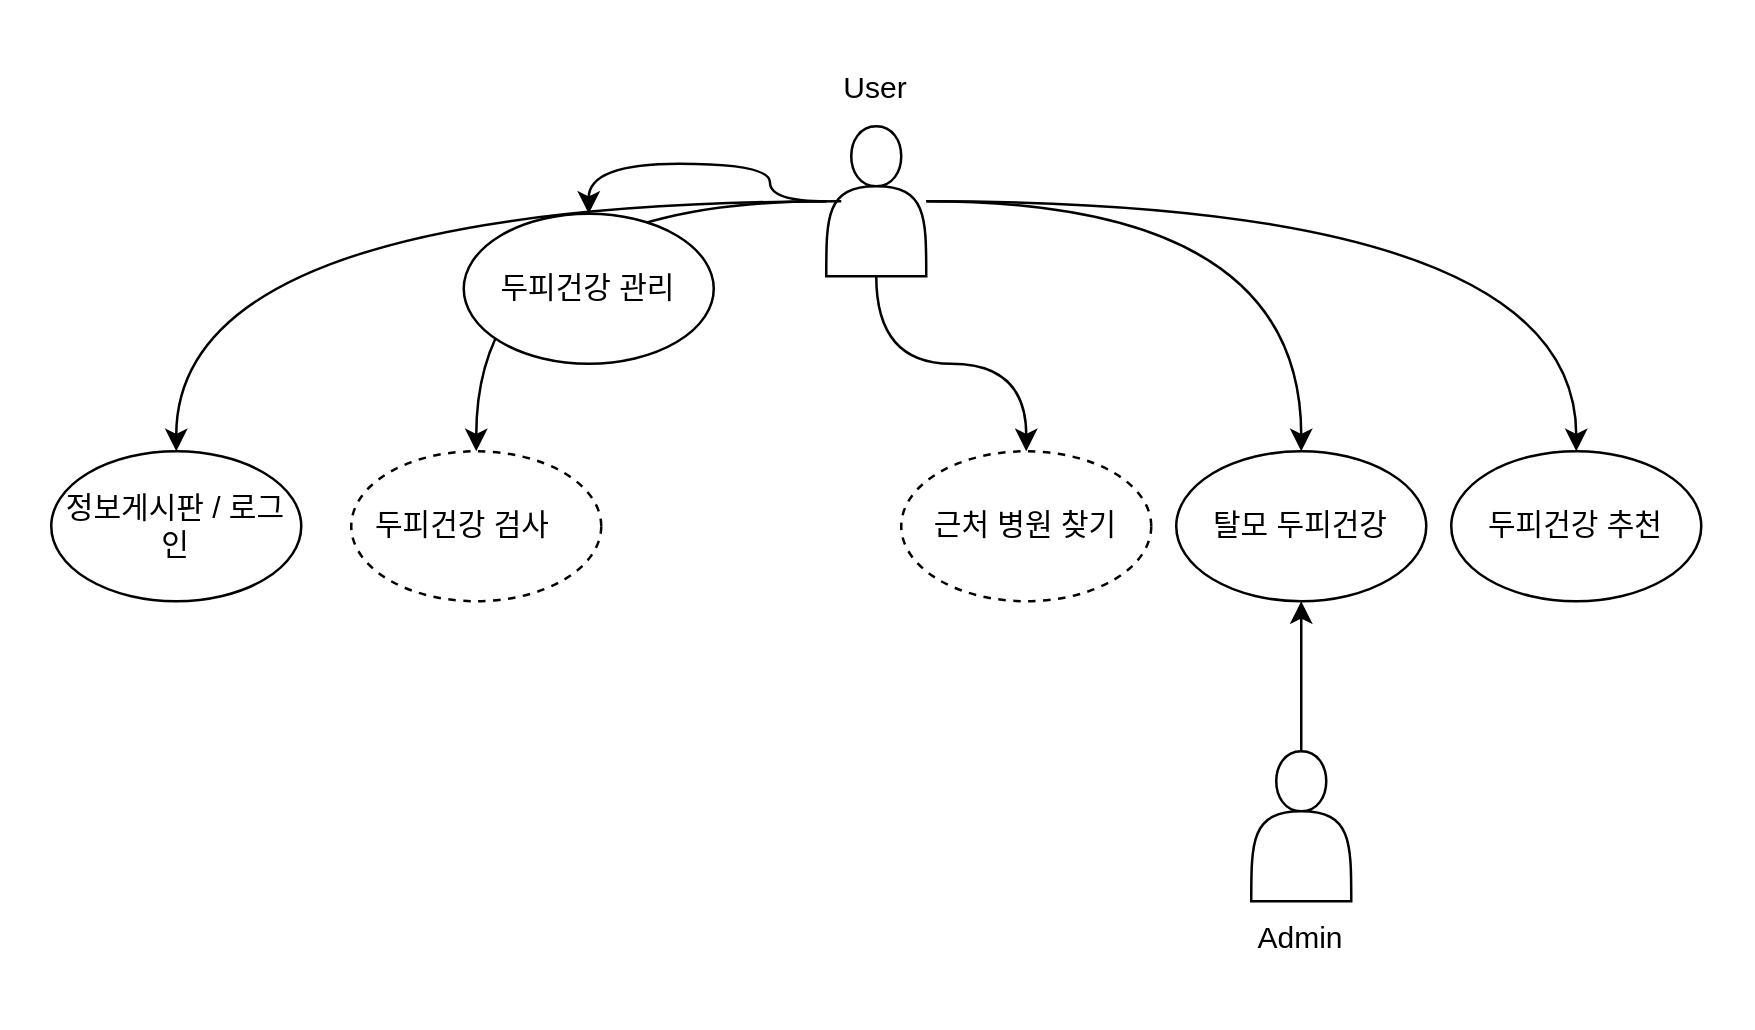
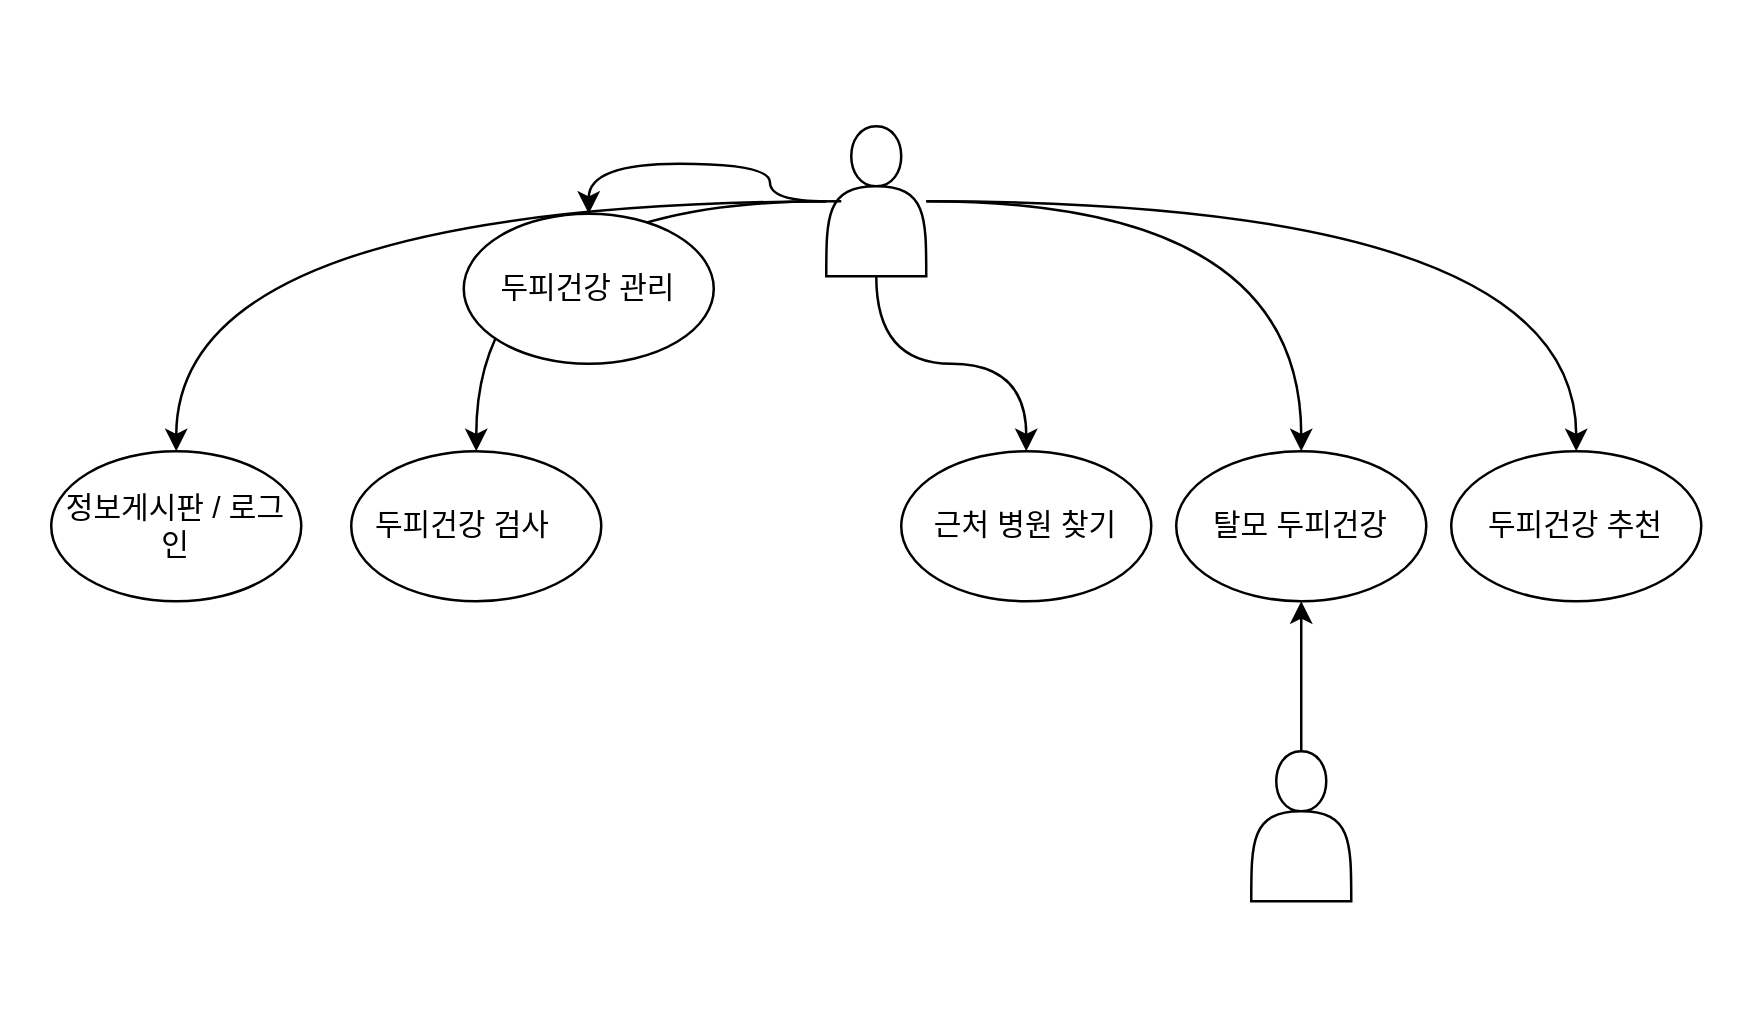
- <mxCell id="16" value="User" style="text;html=1;strokeColor=none;fillColor=none;align=center;verticalAlign=middle;whiteSpace=wrap;rounded=0;" vertex="1" parent="2"><mxGeometry x="300" width="60" height="30" as="geometry" /></mxCell>
- <mxCell id="6" value="두피건강 검사&lt;span style=&quot;white-space: pre;&quot;&gt;&#09;&lt;/span&gt;" style="ellipse;whiteSpace=wrap;html=1;dashed=1;" vertex="1" parent="2"><mxGeometry x="120" y="160" width="100" height="60" as="geometry" /></mxCell>
+ <mxCell id="6" value="두피건강 검사&lt;span style=&quot;white-space: pre;&quot;&gt;&#09;&lt;/span&gt;" style="ellipse;whiteSpace=wrap;html=1;" vertex="1" parent="2"><mxGeometry x="120" y="160" width="100" height="60" as="geometry" /></mxCell>
- <mxCell id="10" value="근처 병원 찾기" style="ellipse;whiteSpace=wrap;html=1;dashed=1;" vertex="1" parent="2"><mxGeometry x="340" y="160" width="100" height="60" as="geometry" /></mxCell>
+ <mxCell id="10" value="근처 병원 찾기" style="ellipse;whiteSpace=wrap;html=1;" vertex="1" parent="2"><mxGeometry x="340" y="160" width="100" height="60" as="geometry" /></mxCell>
- <mxCell id="19" value="Admin" style="text;html=1;strokeColor=none;fillColor=none;align=center;verticalAlign=middle;whiteSpace=wrap;rounded=0;" vertex="1" parent="2"><mxGeometry x="470" y="340" width="60" height="30" as="geometry" /></mxCell>
